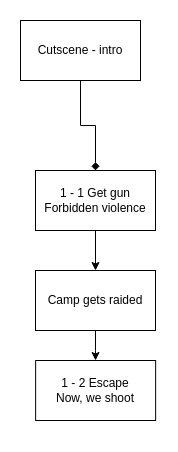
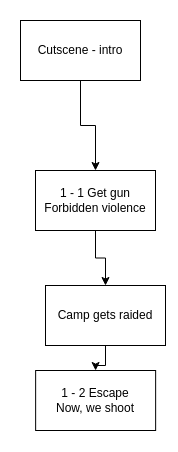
- <mxCell id="2" style="edgeStyle=orthogonalEdgeStyle;rounded=0;orthogonalLoop=1;jettySize=auto;html=1;entryX=0.5;entryY=0;entryDx=0;entryDy=0;endArrow=diamond;" edge="1" parent="1" source="3" target="5"><mxGeometry relative="1" as="geometry" /></mxCell>
+ <mxCell id="2" style="edgeStyle=orthogonalEdgeStyle;rounded=0;orthogonalLoop=1;jettySize=auto;html=1;entryX=0.5;entryY=0;entryDx=0;entryDy=0;" edge="1" parent="1" source="3" target="5"><mxGeometry relative="1" as="geometry" /></mxCell>
- <mxCell id="7" value="Camp gets raided" style="rounded=0;whiteSpace=wrap;html=1;" vertex="1" parent="1"><mxGeometry x="35" y="270" width="120" height="60" as="geometry" /></mxCell>
+ <mxCell id="7" value="Camp gets raided" style="rounded=0;whiteSpace=wrap;html=1;" vertex="1" parent="1"><mxGeometry x="45" y="285" width="120" height="60" as="geometry" /></mxCell>
- <mxCell id="8" value="1 - 2 Escape&lt;br&gt;Now, we shoot" style="rounded=0;whiteSpace=wrap;html=1;" vertex="1" parent="1"><mxGeometry x="35.143" y="360" width="120" height="60" as="geometry" /></mxCell>
+ <mxCell id="8" value="1 - 2 Escape&lt;br&gt;Now, we shoot" style="rounded=0;whiteSpace=wrap;html=1;" vertex="1" parent="1"><mxGeometry x="35.143" y="370" width="120" height="60" as="geometry" /></mxCell>
